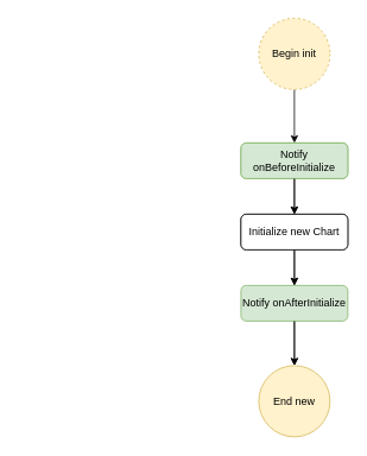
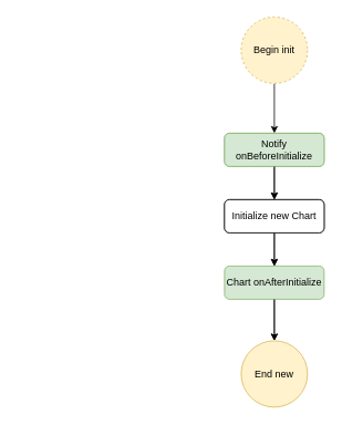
- <mxCell id="5" value="Notify onAfterInitialize" style="rounded=1;whiteSpace=wrap;html=1;fillColor=#d5e8d4;strokeColor=#82b366;" parent="1" vertex="1"><mxGeometry x="270" y="320" width="120" height="40" as="geometry" /></mxCell>
+ <mxCell id="5" value="Chart onAfterInitialize" style="rounded=1;whiteSpace=wrap;html=1;fillColor=#d5e8d4;strokeColor=#82b366;" parent="1" vertex="1"><mxGeometry x="270" y="320" width="120" height="40" as="geometry" /></mxCell>
